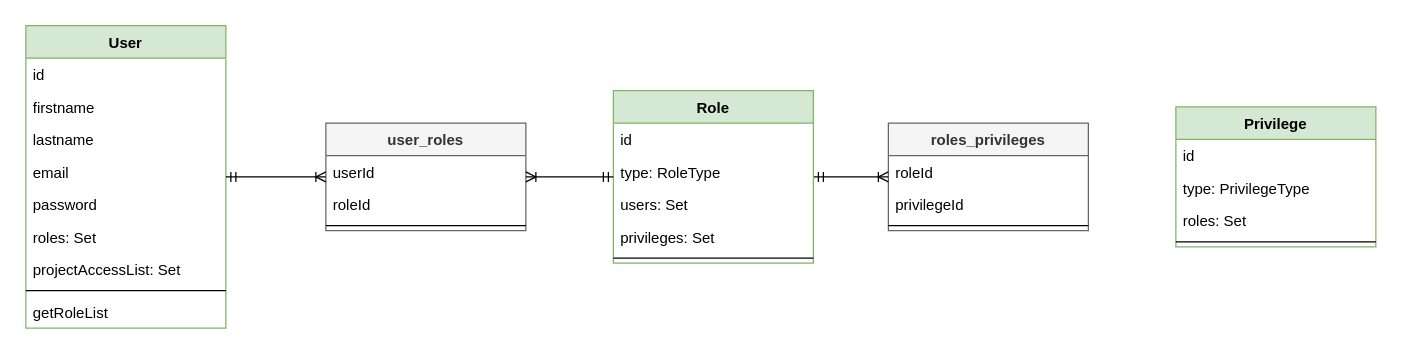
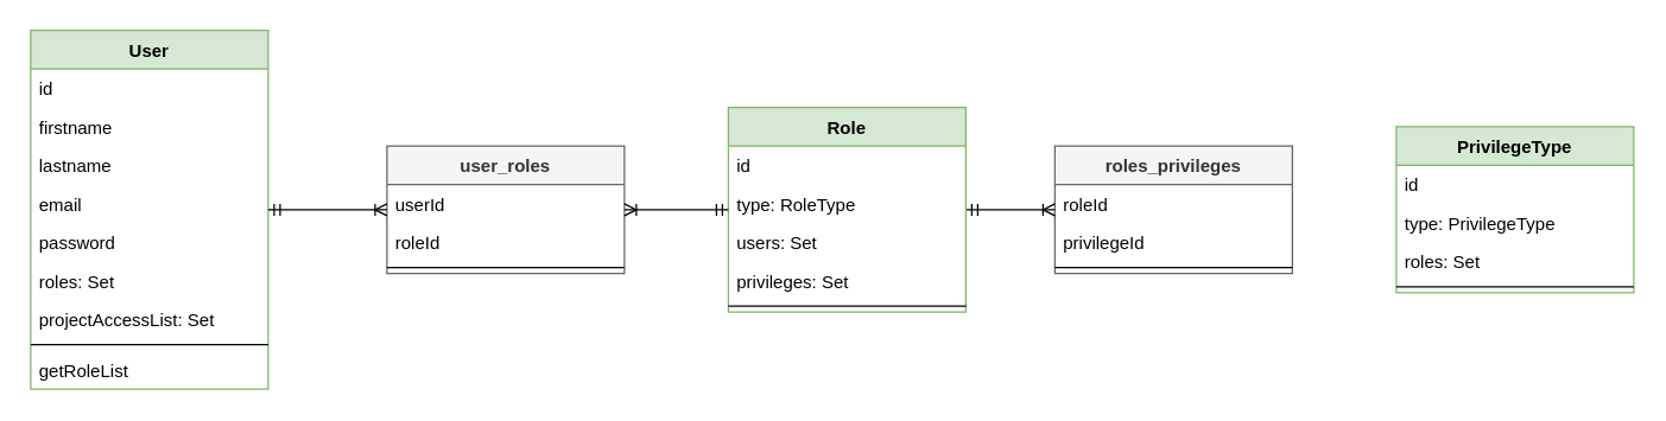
- <mxCell id="2" value="Privilege" style="swimlane;fontStyle=1;align=center;verticalAlign=top;childLayout=stackLayout;horizontal=1;startSize=26;horizontalStack=0;resizeParent=1;resizeParentMax=0;resizeLast=0;collapsible=1;marginBottom=0;fillColor=#d5e8d4;strokeColor=#82b366;" vertex="1" parent="1"><mxGeometry x="940" y="85" width="160" height="112" as="geometry" /></mxCell>
+ <mxCell id="2" value="PrivilegeType" style="swimlane;fontStyle=1;align=center;verticalAlign=top;childLayout=stackLayout;horizontal=1;startSize=26;horizontalStack=0;resizeParent=1;resizeParentMax=0;resizeLast=0;collapsible=1;marginBottom=0;fillColor=#d5e8d4;strokeColor=#82b366;" vertex="1" parent="1"><mxGeometry x="940" y="85" width="160" height="112" as="geometry" /></mxCell>
